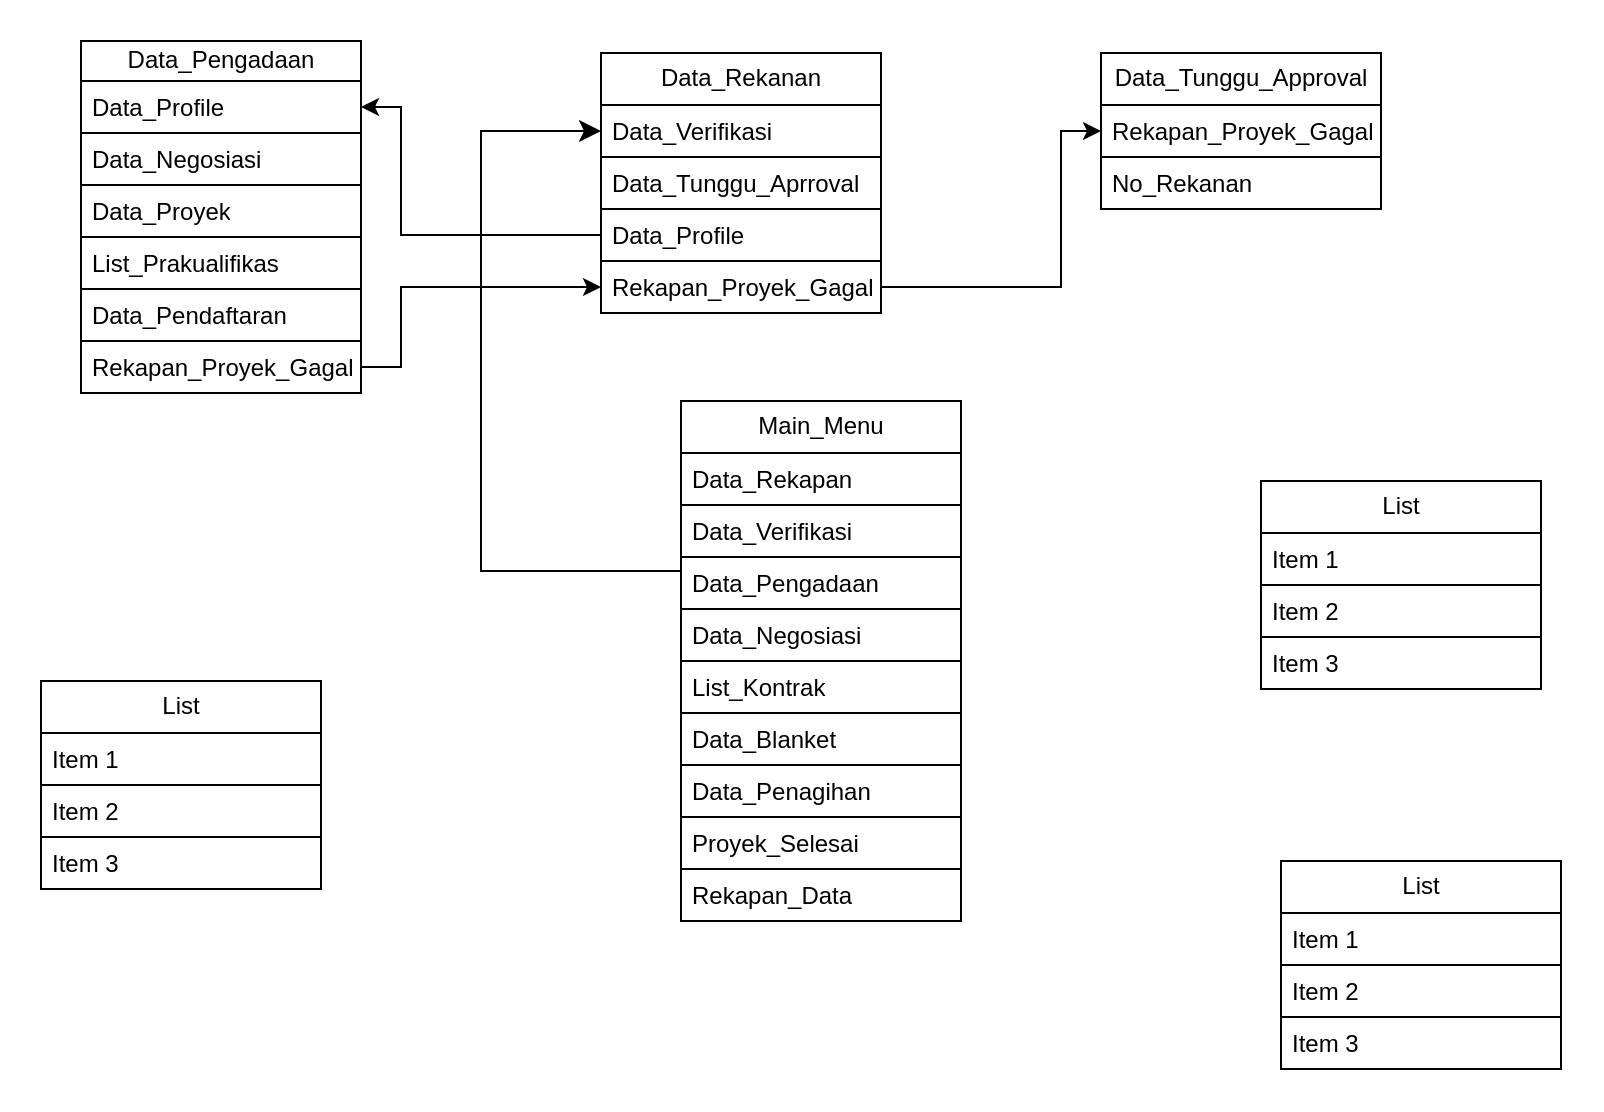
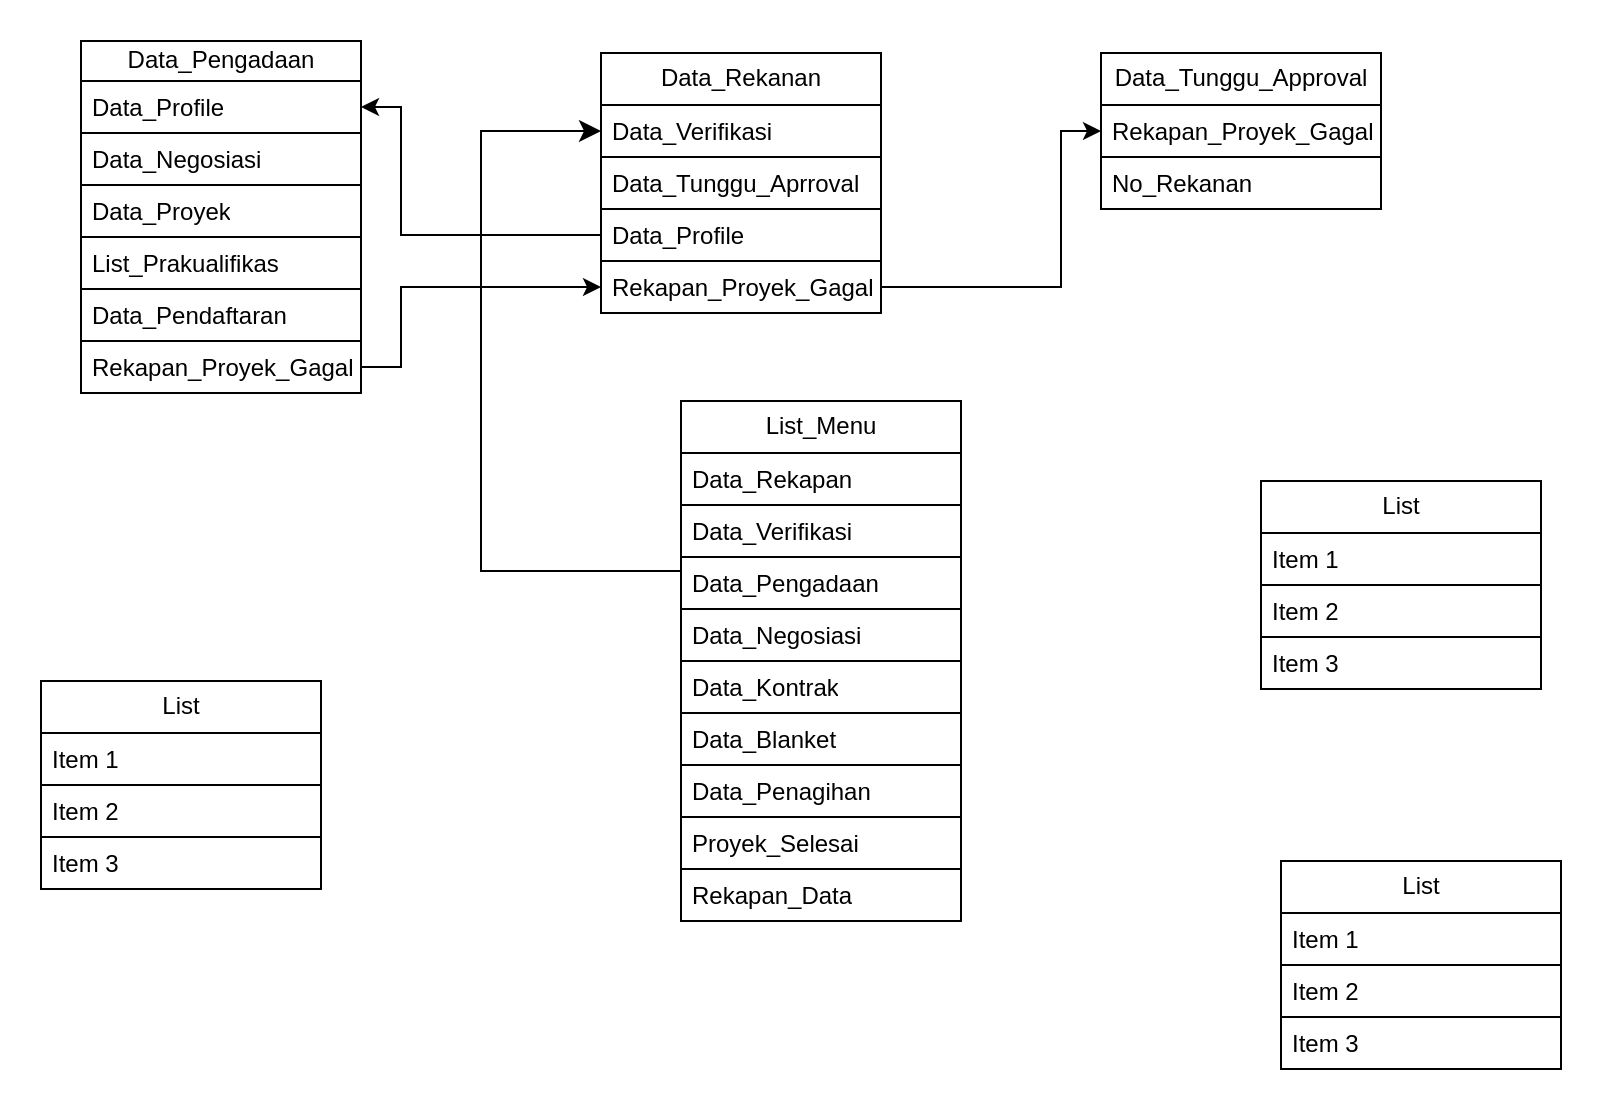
- <mxCell id="2" value="Main_Menu" style="swimlane;fontStyle=0;childLayout=stackLayout;horizontal=1;startSize=26;fillColor=none;horizontalStack=0;resizeParent=1;resizeParentMax=0;resizeLast=0;collapsible=1;marginBottom=0;html=1;" vertex="1" parent="1"><mxGeometry x="340" y="200" width="140" height="260" as="geometry" /></mxCell>
+ <mxCell id="2" value="List_Menu" style="swimlane;fontStyle=0;childLayout=stackLayout;horizontal=1;startSize=26;fillColor=none;horizontalStack=0;resizeParent=1;resizeParentMax=0;resizeLast=0;collapsible=1;marginBottom=0;html=1;" vertex="1" parent="1"><mxGeometry x="340" y="200" width="140" height="260" as="geometry" /></mxCell>
- <mxCell id="7" value="List_Kontrak" style="text;strokeColor=default;fillColor=none;align=left;verticalAlign=top;spacingLeft=4;spacingRight=4;overflow=hidden;rotatable=0;points=[[0,0.5],[1,0.5]];portConstraint=eastwest;whiteSpace=wrap;html=1;" vertex="1" parent="2"><mxGeometry y="130" width="140" height="26" as="geometry" /></mxCell>
+ <mxCell id="7" value="Data_Kontrak" style="text;strokeColor=default;fillColor=none;align=left;verticalAlign=top;spacingLeft=4;spacingRight=4;overflow=hidden;rotatable=0;points=[[0,0.5],[1,0.5]];portConstraint=eastwest;whiteSpace=wrap;html=1;" vertex="1" parent="2"><mxGeometry y="130" width="140" height="26" as="geometry" /></mxCell>
